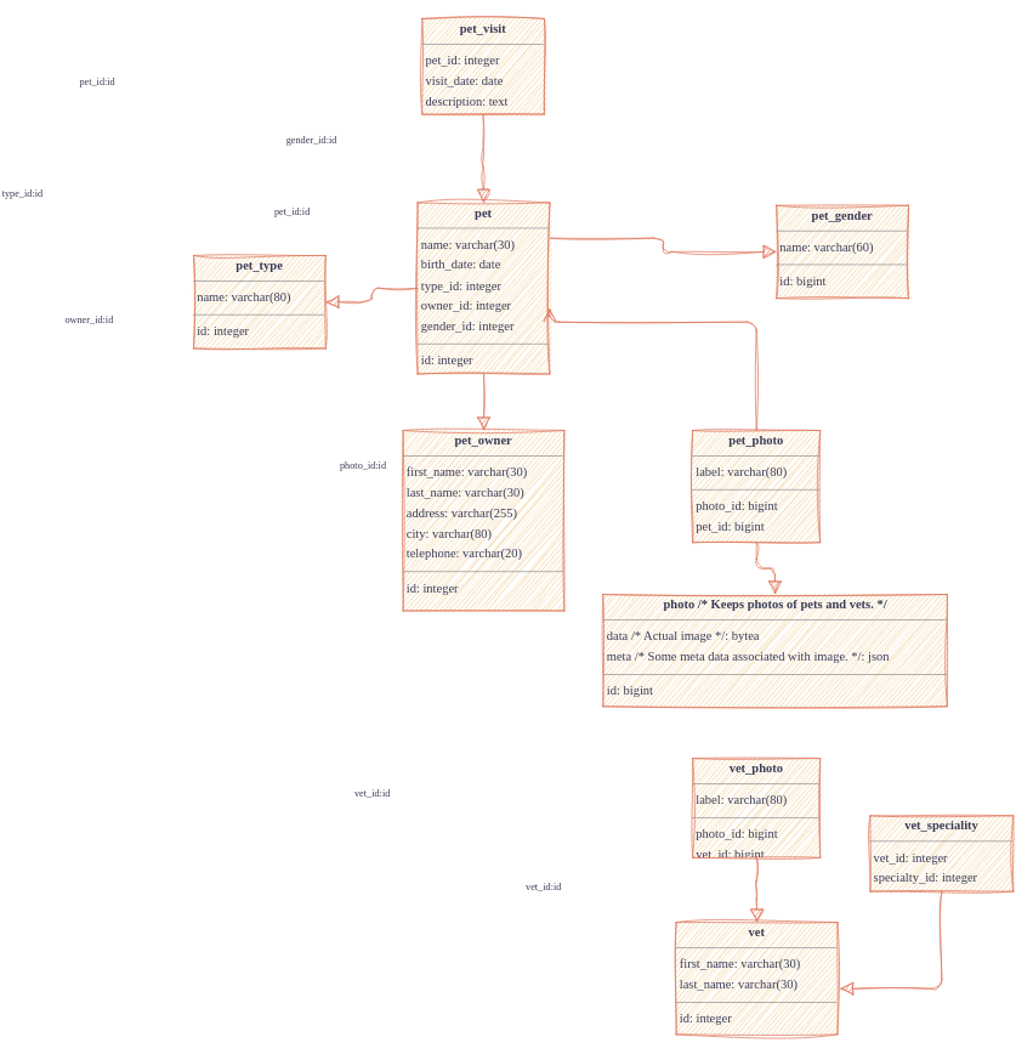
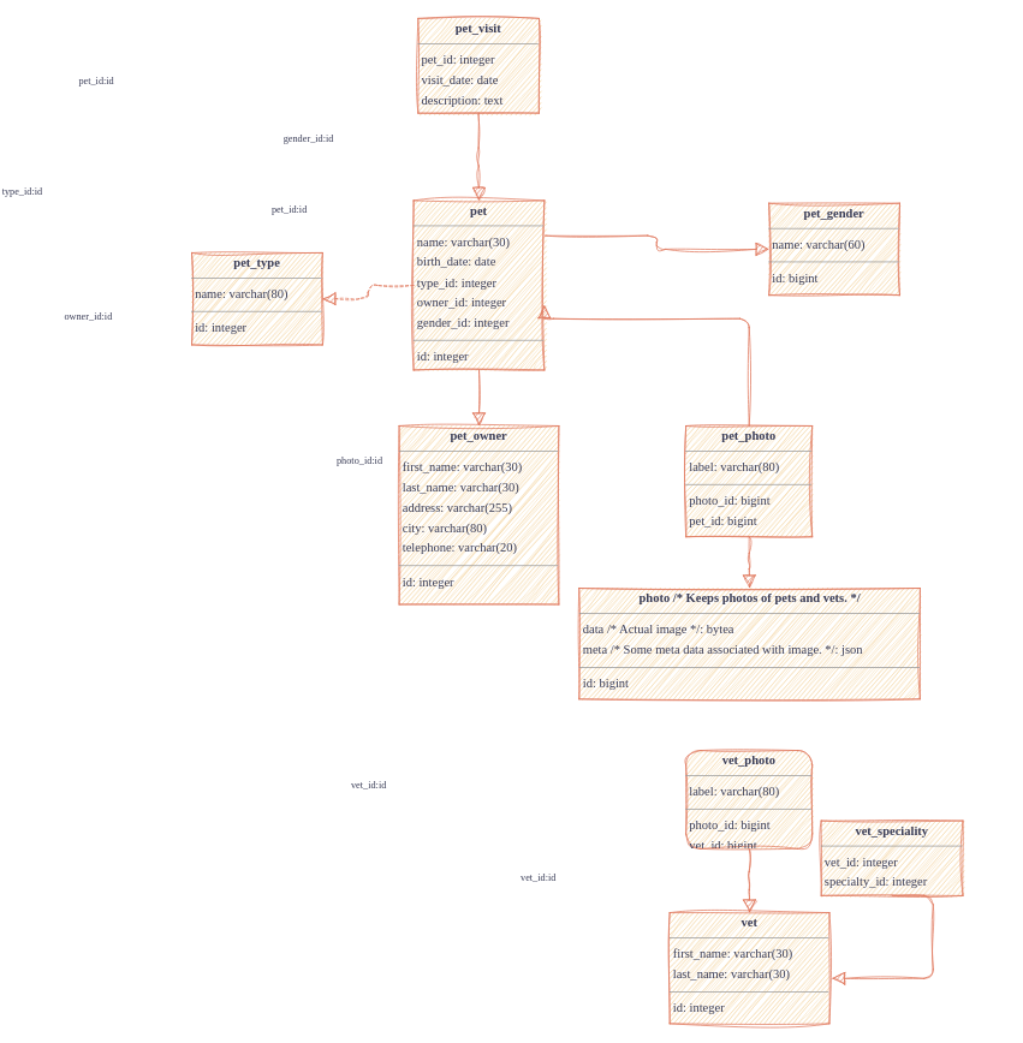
- <mxCell id="16" value="" style="html=1;rounded=1;edgeStyle=orthogonalEdgeStyle;dashed=0;startArrow=none;endArrow=block;endSize=12;strokeColor=#E07A5F;exitX=0.000;exitY=0.500;exitDx=0;exitDy=0;entryX=1.000;entryY=0.500;entryDx=0;entryDy=0;sketch=1;curveFitting=1;jiggle=2;fontFamily=Avenir Next;fillColor=#F2CC8F;labelBackgroundColor=none;fontColor=default;" parent="1" source="2" target="6" edge="1"><mxGeometry width="50" height="50" relative="1" as="geometry"><Array as="points" /></mxGeometry></mxCell>
+ <mxCell id="16" value="" style="html=1;rounded=1;edgeStyle=orthogonalEdgeStyle;dashed=1;startArrow=none;endArrow=block;endSize=12;strokeColor=#E07A5F;exitX=0.000;exitY=0.500;exitDx=0;exitDy=0;entryX=1.000;entryY=0.500;entryDx=0;entryDy=0;sketch=1;curveFitting=1;jiggle=2;fontFamily=Avenir Next;fillColor=#F2CC8F;labelBackgroundColor=none;fontColor=default;" parent="1" source="2" target="6" edge="1"><mxGeometry width="50" height="50" relative="1" as="geometry"><Array as="points" /></mxGeometry></mxCell>
- <mxCell id="18" value="" style="html=1;rounded=1;edgeStyle=orthogonalEdgeStyle;dashed=0;startArrow=none;endArrow=open;endSize=12;strokeColor=#E07A5F;exitX=0.500;exitY=0.000;exitDx=0;exitDy=0;entryX=1.000;entryY=0.618;entryDx=0;entryDy=0;sketch=1;curveFitting=1;jiggle=2;fontFamily=Avenir Next;fillColor=#F2CC8F;labelBackgroundColor=none;fontColor=default;" parent="1" source="5" target="2" edge="1"><mxGeometry width="50" height="50" relative="1" as="geometry"><Array as="points"><mxPoint x="638" y="353" /></Array></mxGeometry></mxCell>
+ <mxCell id="18" value="" style="html=1;rounded=1;edgeStyle=orthogonalEdgeStyle;dashed=0;startArrow=none;endArrow=block;endSize=12;strokeColor=#E07A5F;exitX=0.500;exitY=0.000;exitDx=0;exitDy=0;entryX=1.000;entryY=0.618;entryDx=0;entryDy=0;sketch=1;curveFitting=1;jiggle=2;fontFamily=Avenir Next;fillColor=#F2CC8F;labelBackgroundColor=none;fontColor=default;" parent="1" source="5" target="2" edge="1"><mxGeometry width="50" height="50" relative="1" as="geometry"><Array as="points"><mxPoint x="638" y="353" /></Array></mxGeometry></mxCell>
- <mxCell id="8" value="&lt;p style=&quot;margin:0px;margin-top:4px;text-align:center;&quot;&gt;&lt;b&gt;photo  /* Keeps photos of pets and vets. */&lt;/b&gt;&lt;/p&gt;&lt;hr size=&quot;1&quot;&gt;&lt;p style=&quot;margin:0 0 0 4px;line-height:1.6;&quot;&gt; data  /* Actual image */: bytea&lt;br&gt; meta  /* Some meta data associated with image. */: json&lt;/p&gt;&lt;hr size=&quot;1&quot;&gt;&lt;p style=&quot;margin:0 0 0 4px;line-height:1.6;&quot;&gt; id: bigint&lt;/p&gt;" style="verticalAlign=top;align=left;overflow=fill;fontSize=14;fontFamily=Avenir Next;html=1;rounded=0;shadow=0;comic=0;labelBackgroundColor=none;strokeWidth=1;sketch=1;curveFitting=1;jiggle=2;fillColor=#F2CC8F;strokeColor=#E07A5F;fontColor=#393C56;" parent="1" vertex="1"><mxGeometry x="469.5" y="652" width="378" height="123" as="geometry" /></mxCell>
+ <mxCell id="8" value="&lt;p style=&quot;margin:0px;margin-top:4px;text-align:center;&quot;&gt;&lt;b&gt;photo  /* Keeps photos of pets and vets. */&lt;/b&gt;&lt;/p&gt;&lt;hr size=&quot;1&quot;&gt;&lt;p style=&quot;margin:0 0 0 4px;line-height:1.6;&quot;&gt; data  /* Actual image */: bytea&lt;br&gt; meta  /* Some meta data associated with image. */: json&lt;/p&gt;&lt;hr size=&quot;1&quot;&gt;&lt;p style=&quot;margin:0 0 0 4px;line-height:1.6;&quot;&gt; id: bigint&lt;/p&gt;" style="verticalAlign=top;align=left;overflow=fill;fontSize=14;fontFamily=Avenir Next;html=1;rounded=0;shadow=0;comic=0;labelBackgroundColor=none;strokeWidth=1;sketch=1;curveFitting=1;jiggle=2;fillColor=#F2CC8F;strokeColor=#E07A5F;fontColor=#393C56;" parent="1" vertex="1"><mxGeometry x="449.5" y="652" width="378" height="123" as="geometry" /></mxCell>
- <mxCell id="10" value="&lt;p style=&quot;margin:0px;margin-top:4px;text-align:center;&quot;&gt;&lt;b&gt;vet_photo&lt;/b&gt;&lt;/p&gt;&lt;hr size=&quot;1&quot;&gt;&lt;p style=&quot;margin:0 0 0 4px;line-height:1.6;&quot;&gt; label: varchar(80)&lt;/p&gt;&lt;hr size=&quot;1&quot;&gt;&lt;p style=&quot;margin:0 0 0 4px;line-height:1.6;&quot;&gt; photo_id: bigint&lt;br&gt; vet_id: bigint&lt;/p&gt;" style="verticalAlign=top;align=left;overflow=fill;fontSize=14;fontFamily=Avenir Next;html=1;rounded=0;shadow=0;comic=0;labelBackgroundColor=none;strokeWidth=1;sketch=1;curveFitting=1;jiggle=2;fillColor=#F2CC8F;strokeColor=#E07A5F;fontColor=#393C56;" parent="1" vertex="1"><mxGeometry x="568" y="832" width="140" height="109" as="geometry" /></mxCell>
+ <mxCell id="10" value="&lt;p style=&quot;margin:0px;margin-top:4px;text-align:center;&quot;&gt;&lt;b&gt;vet_photo&lt;/b&gt;&lt;/p&gt;&lt;hr size=&quot;1&quot;&gt;&lt;p style=&quot;margin:0 0 0 4px;line-height:1.6;&quot;&gt; label: varchar(80)&lt;/p&gt;&lt;hr size=&quot;1&quot;&gt;&lt;p style=&quot;margin:0 0 0 4px;line-height:1.6;&quot;&gt; photo_id: bigint&lt;br&gt; vet_id: bigint&lt;/p&gt;" style="verticalAlign=top;align=left;overflow=fill;fontSize=14;fontFamily=Avenir Next;html=1;shadow=0;comic=0;labelBackgroundColor=none;strokeWidth=1;sketch=1;curveFitting=1;jiggle=2;fillColor=#F2CC8F;strokeColor=#E07A5F;fontColor=#393C56;rounded=1;" parent="1" vertex="1"><mxGeometry x="568" y="832" width="140" height="109" as="geometry" /></mxCell>
- <mxCell id="11" value="&lt;p style=&quot;margin:0px;margin-top:4px;text-align:center;&quot;&gt;&lt;b&gt;vet_speciality&lt;/b&gt;&lt;/p&gt;&lt;hr size=&quot;1&quot;&gt;&lt;p style=&quot;margin:0 0 0 4px;line-height:1.6;&quot;&gt; vet_id: integer&lt;br&gt; specialty_id: integer&lt;/p&gt;" style="verticalAlign=top;align=left;overflow=fill;fontSize=14;fontFamily=Avenir Next;html=1;rounded=0;shadow=0;comic=0;labelBackgroundColor=none;strokeWidth=1;sketch=1;curveFitting=1;jiggle=2;fillColor=#F2CC8F;strokeColor=#E07A5F;fontColor=#393C56;" parent="1" vertex="1"><mxGeometry x="763" y="895" width="157" height="83" as="geometry" /></mxCell>
+ <mxCell id="11" value="&lt;p style=&quot;margin:0px;margin-top:4px;text-align:center;&quot;&gt;&lt;b&gt;vet_speciality&lt;/b&gt;&lt;/p&gt;&lt;hr size=&quot;1&quot;&gt;&lt;p style=&quot;margin:0 0 0 4px;line-height:1.6;&quot;&gt; vet_id: integer&lt;br&gt; specialty_id: integer&lt;/p&gt;" style="verticalAlign=top;align=left;overflow=fill;fontSize=14;fontFamily=Avenir Next;html=1;rounded=0;shadow=0;comic=0;labelBackgroundColor=none;strokeWidth=1;sketch=1;curveFitting=1;jiggle=2;fillColor=#F2CC8F;strokeColor=#E07A5F;fontColor=#393C56;" parent="1" vertex="1"><mxGeometry x="718" y="910" width="157" height="83" as="geometry" /></mxCell>
